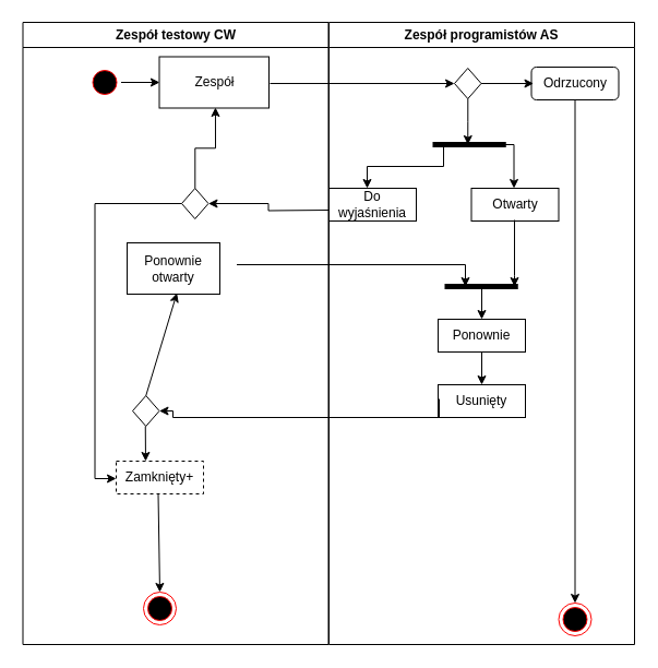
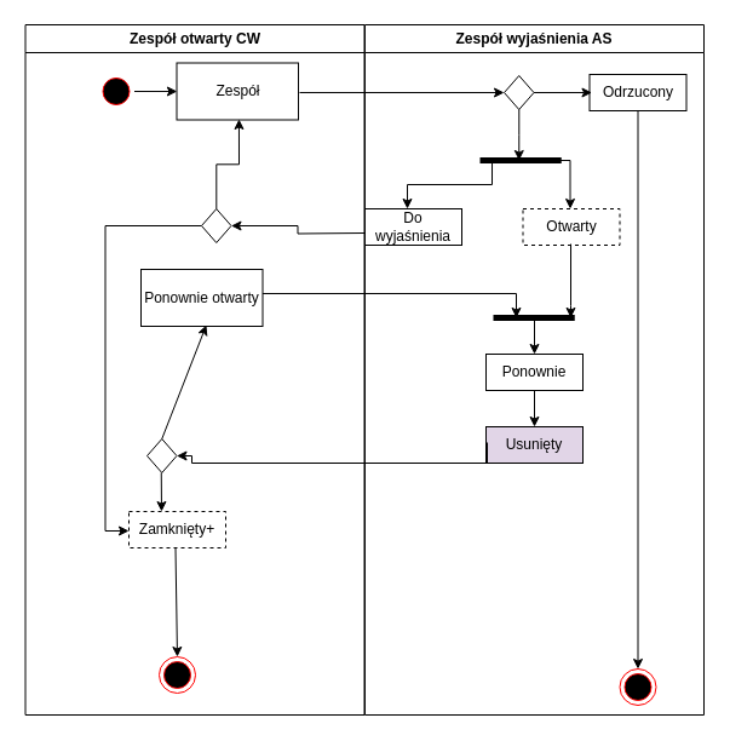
- <mxCell id="2" value="Zespół testowy CW" style="swimlane;whiteSpace=wrap" parent="1" vertex="1"><mxGeometry x="20.5" y="20" width="280" height="570" as="geometry" /></mxCell>
+ <mxCell id="2" value="Zespół otwarty CW" style="swimlane;whiteSpace=wrap" parent="1" vertex="1"><mxGeometry x="20.5" y="20" width="280" height="570" as="geometry" /></mxCell>
- <mxCell id="18" value="Zespół programistów AS" style="swimlane;whiteSpace=wrap" parent="1" vertex="1"><mxGeometry x="301" y="20" width="280" height="570" as="geometry" /></mxCell>
+ <mxCell id="18" value="Zespół wyjaśnienia AS" style="swimlane;whiteSpace=wrap" parent="1" vertex="1"><mxGeometry x="301" y="20" width="280" height="570" as="geometry" /></mxCell>
- <mxCell id="22" value="Odrzucony" style="whiteSpace=wrap;html=1;rounded=1;" vertex="1" parent="18"><mxGeometry x="185.5" y="41" width="80" height="30" as="geometry" /></mxCell>
+ <mxCell id="22" value="Odrzucony" style="rounded=0;whiteSpace=wrap;html=1;" vertex="1" parent="18"><mxGeometry x="185.5" y="41" width="80" height="30" as="geometry" /></mxCell>
- <mxCell id="25" value="Otwarty" style="rounded=0;whiteSpace=wrap;html=1;" vertex="1" parent="18"><mxGeometry x="130.5" y="152" width="80" height="30" as="geometry" /></mxCell>
+ <mxCell id="25" value="Otwarty" style="rounded=0;whiteSpace=wrap;html=1;dashed=1;" vertex="1" parent="18"><mxGeometry x="130.5" y="152" width="80" height="30" as="geometry" /></mxCell>
- <mxCell id="15" value="Ponownie otwarty" style="whiteSpace=wrap;html=1;" vertex="1" parent="2"><mxGeometry x="95.5" y="202" width="85" height="47" as="geometry" /></mxCell>
+ <mxCell id="15" value="Ponownie otwarty" style="whiteSpace=wrap;html=1;" vertex="1" parent="2"><mxGeometry x="95.5" y="202" width="100.5" height="47" as="geometry" /></mxCell>
- <mxCell id="33" value="Usunięty" style="rounded=0;whiteSpace=wrap;html=1;" vertex="1" parent="18"><mxGeometry x="100" y="332" width="80" height="30" as="geometry" /></mxCell>
+ <mxCell id="33" value="Usunięty" style="rounded=0;whiteSpace=wrap;html=1;fillColor=#e1d5e7;" vertex="1" parent="18"><mxGeometry x="100" y="332" width="80" height="30" as="geometry" /></mxCell>
